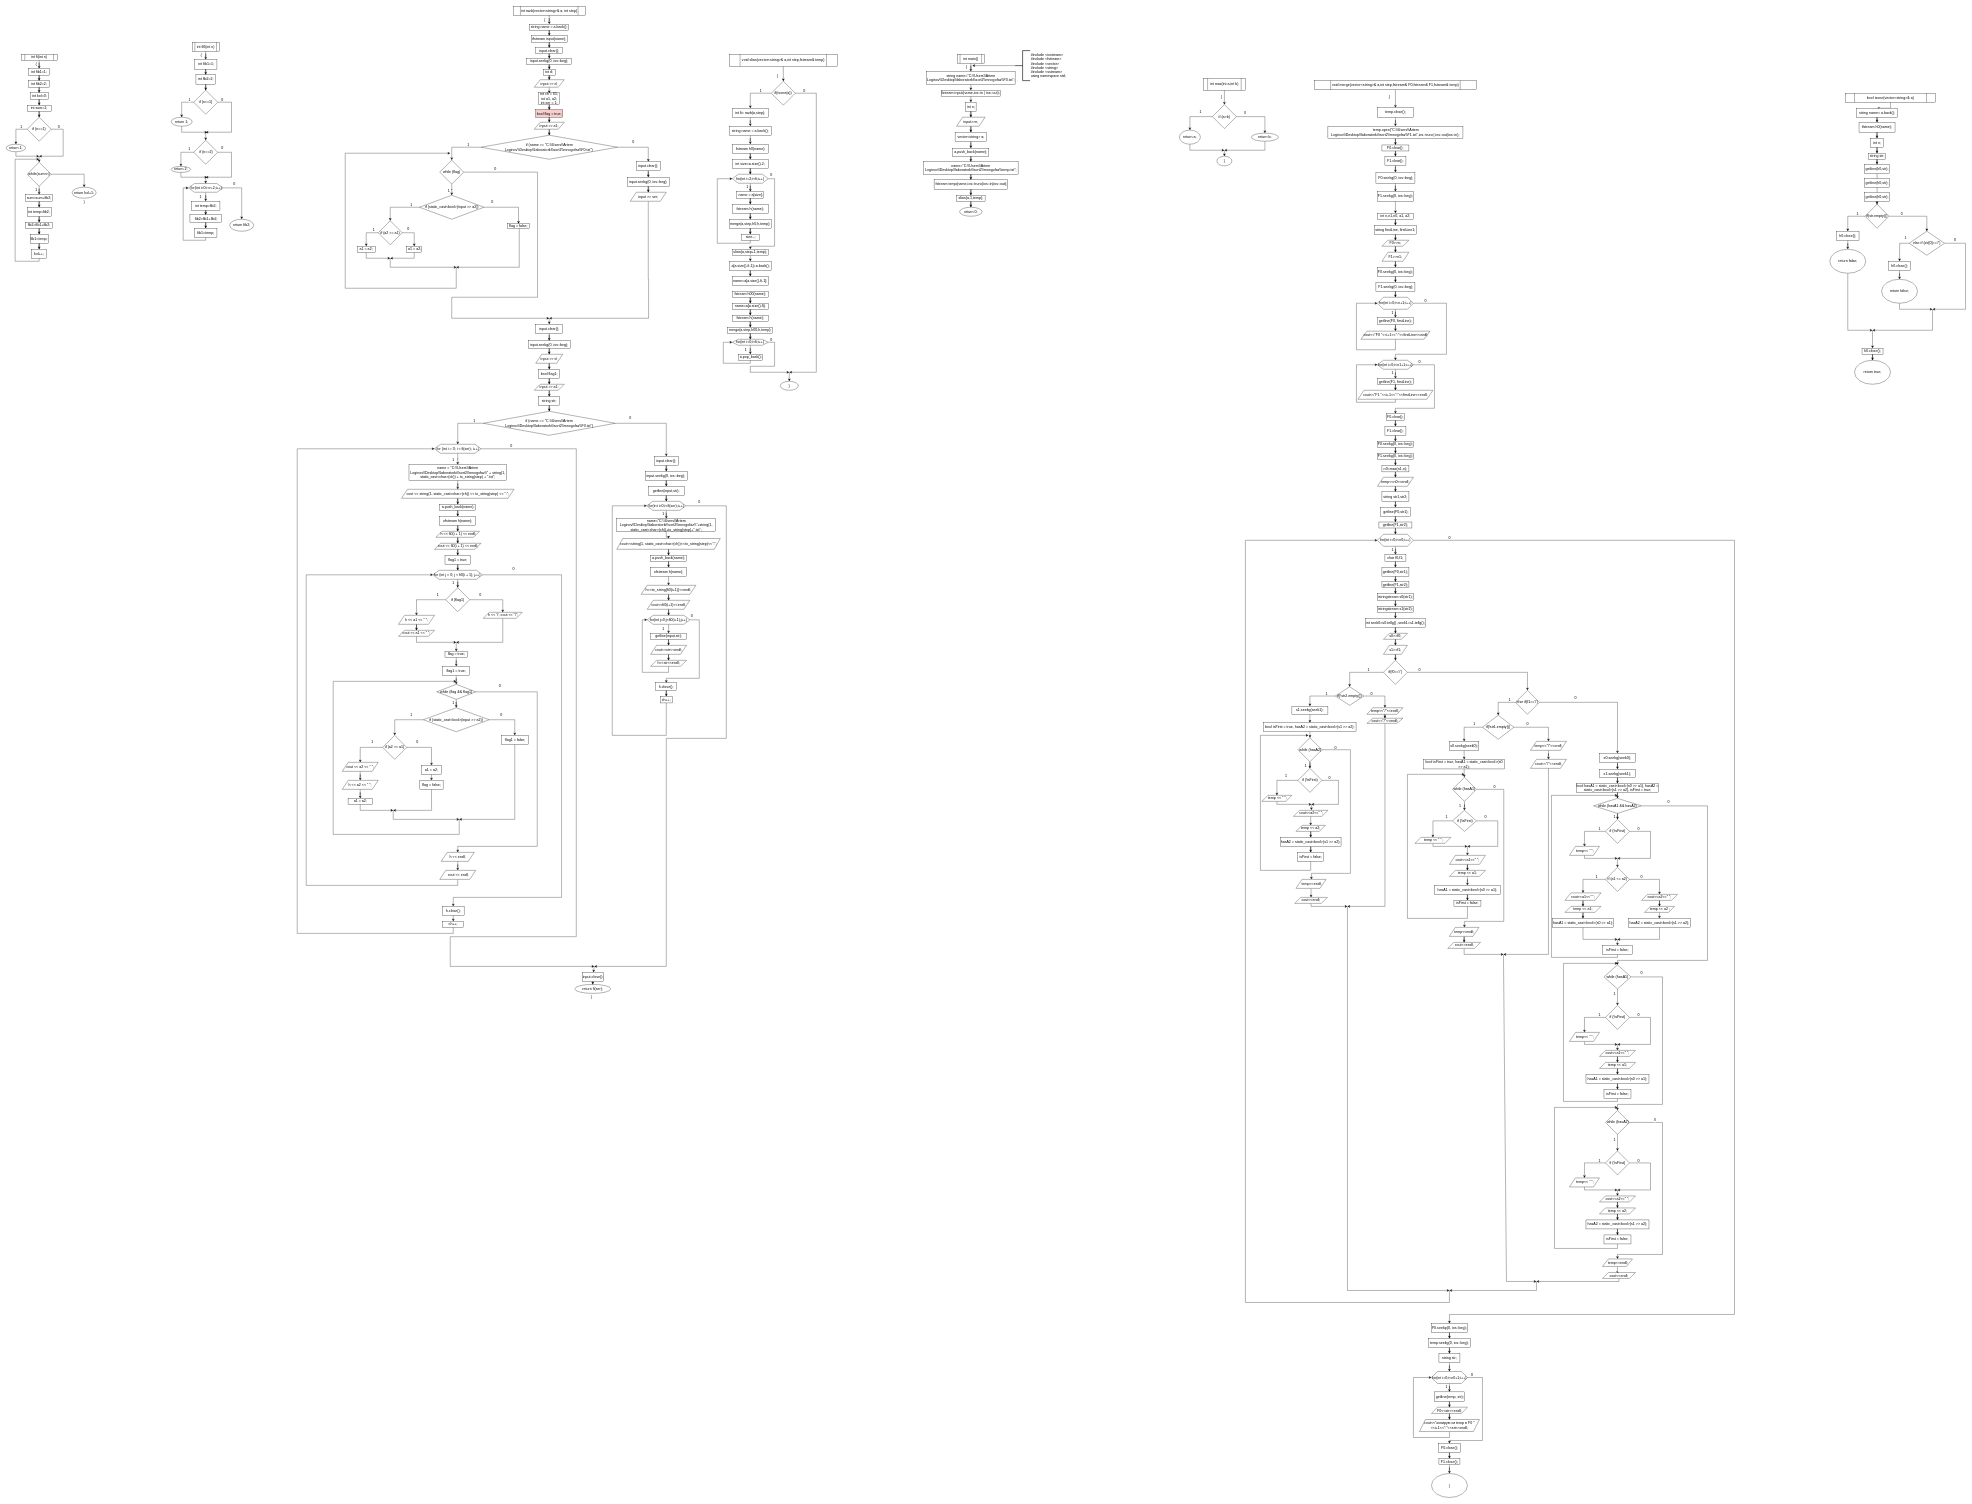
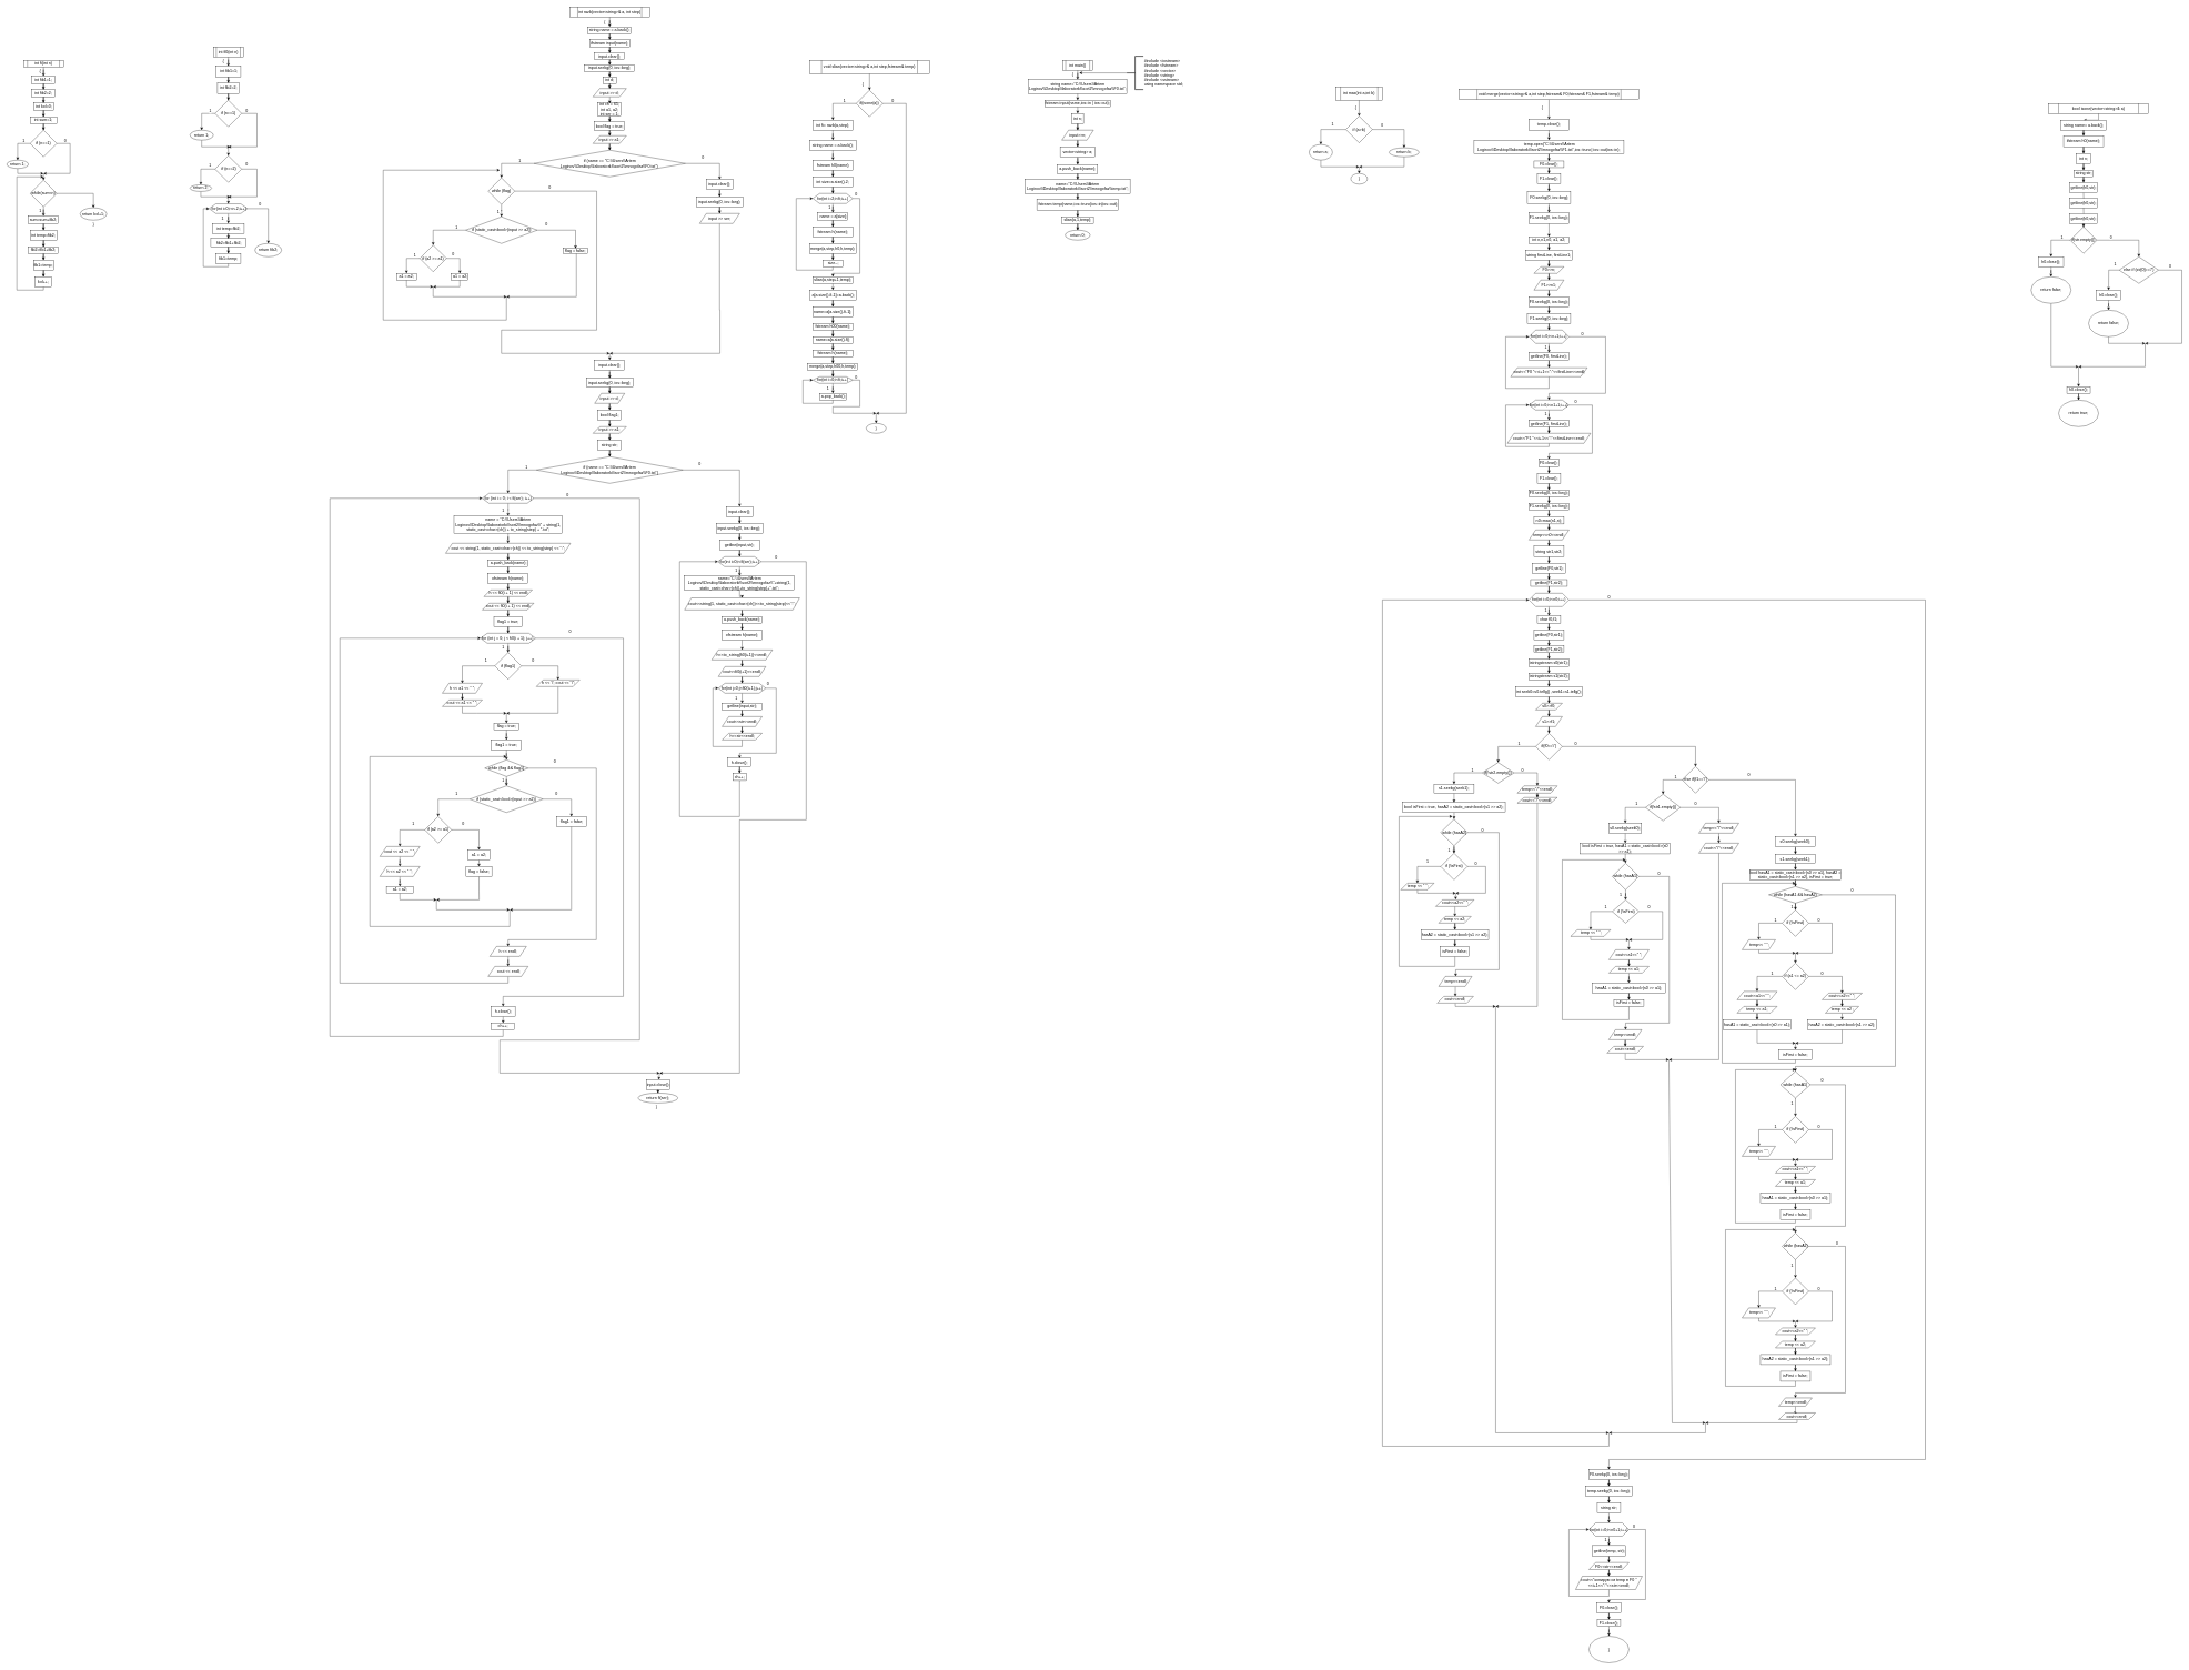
- <mxCell id="166" value="bool flag = true;" style="rounded=0;whiteSpace=wrap;html=1;fillColor=#f8cecc;" parent="1" vertex="1"><mxGeometry x="1785" y="365" width="90" height="25" as="geometry" /></mxCell>
+ <mxCell id="166" value="bool flag = true;" style="rounded=0;whiteSpace=wrap;html=1;" parent="1" vertex="1"><mxGeometry x="1785" y="365" width="90" height="25" as="geometry" /></mxCell>
+ <mxCell id="33" style="edgeStyle=orthogonalEdgeStyle;rounded=0;orthogonalLoop=1;jettySize=auto;html=1;" parent="1" source="34" target="36" edge="1"><mxGeometry relative="1" as="geometry"><mxPoint x="2500" y="980" as="targetPoint" /></mxGeometry></mxCell>
